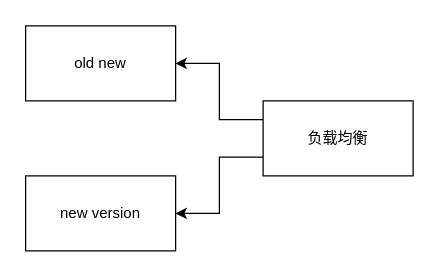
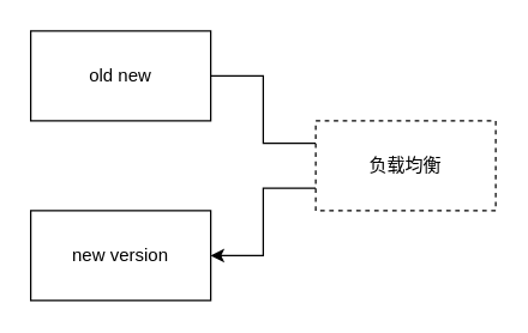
- <mxCell id="4" style="edgeStyle=orthogonalEdgeStyle;rounded=0;orthogonalLoop=1;jettySize=auto;html=1;exitX=0;exitY=0.25;exitDx=0;exitDy=0;" edge="1" parent="1" source="6" target="2"><mxGeometry relative="1" as="geometry" /></mxCell>
+ <mxCell id="4" style="edgeStyle=orthogonalEdgeStyle;rounded=0;orthogonalLoop=1;jettySize=auto;html=1;exitX=0;exitY=0.25;exitDx=0;exitDy=0;endArrow=none;" edge="1" parent="1" source="6" target="2"><mxGeometry relative="1" as="geometry" /></mxCell>
- <mxCell id="6" value="负载均衡" style="rounded=0;whiteSpace=wrap;html=1;" vertex="1" parent="1"><mxGeometry x="210" y="80" width="120" height="60" as="geometry" /></mxCell>
+ <mxCell id="6" value="负载均衡" style="rounded=0;whiteSpace=wrap;html=1;dashed=1;" vertex="1" parent="1"><mxGeometry x="210" y="80" width="120" height="60" as="geometry" /></mxCell>
